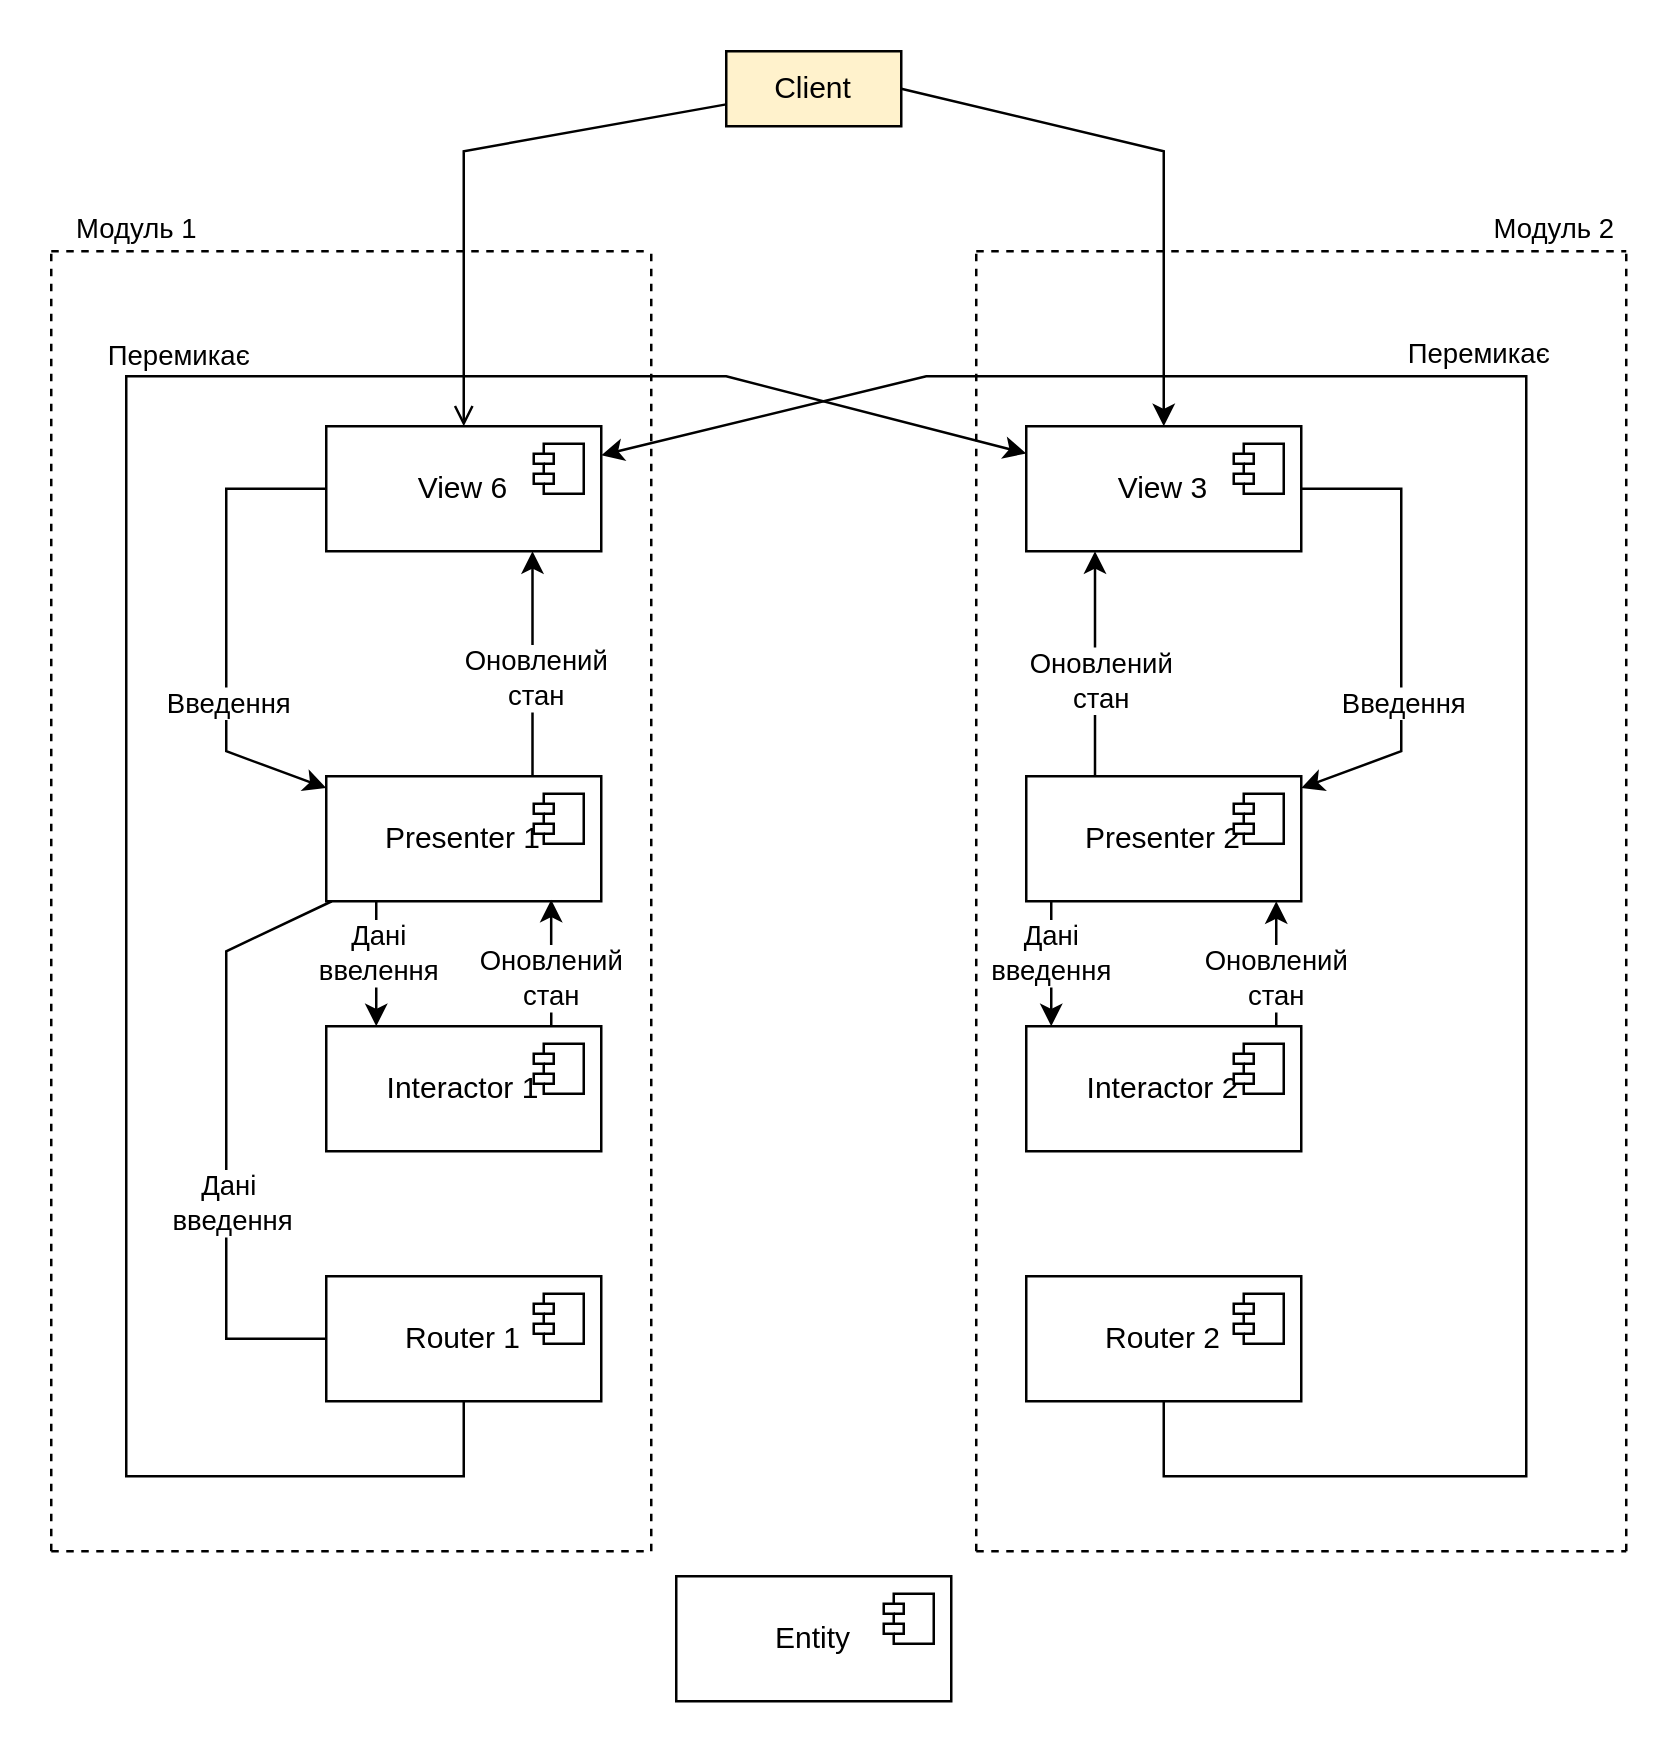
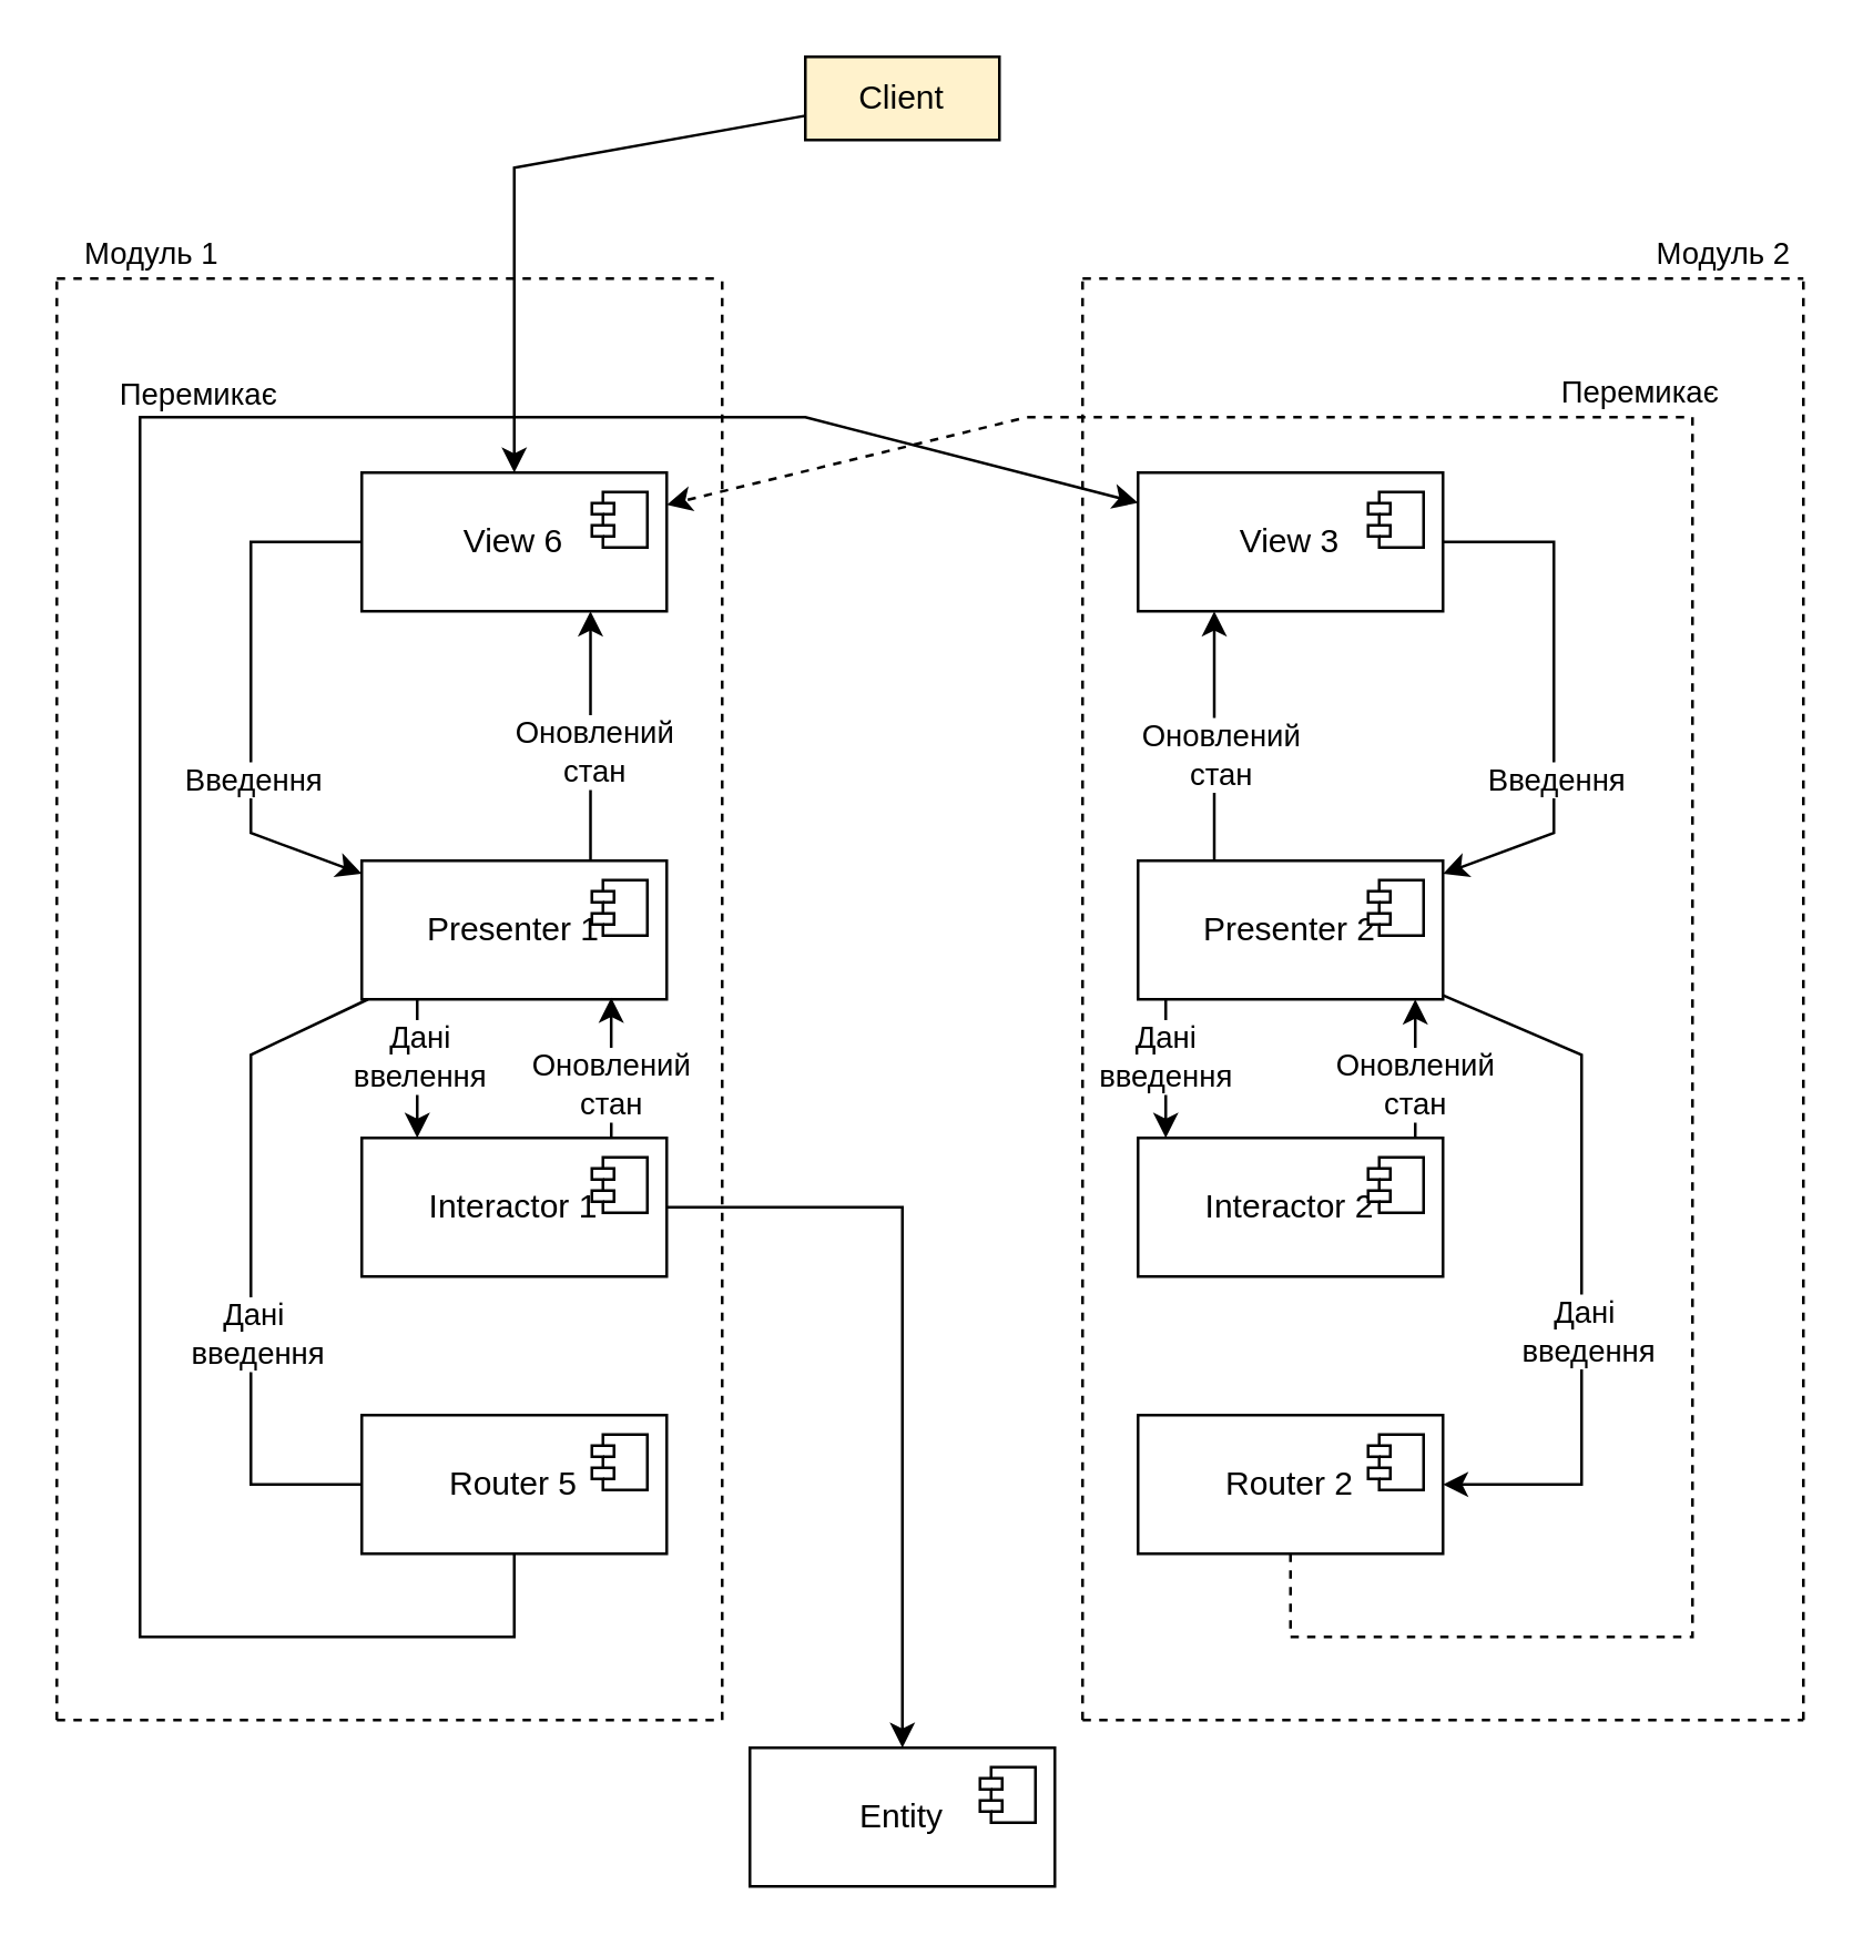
- <mxCell id="52" value="" style="endArrow=classic;html=1;rounded=0;exitX=1;exitY=0.5;exitDx=0;exitDy=0;" edge="1" parent="1" source="6" target="13"><mxGeometry width="50" height="50" relative="1" as="geometry"><mxPoint x="420" y="80" as="sourcePoint" /><mxPoint x="470" y="30" as="targetPoint" /><Array as="points"><mxPoint x="465" y="60" /></Array></mxGeometry></mxCell>
- <mxCell id="21" value="" style="endArrow=open;html=1;rounded=0;" edge="1" parent="1" source="6" target="4"><mxGeometry width="50" height="50" relative="1" as="geometry"><mxPoint x="50" y="140" as="sourcePoint" /><mxPoint x="325" y="80" as="targetPoint" /><Array as="points"><mxPoint x="185" y="60" /></Array></mxGeometry></mxCell>
+ <mxCell id="21" value="" style="endArrow=classic;html=1;rounded=0;" edge="1" parent="1" source="6" target="4"><mxGeometry width="50" height="50" relative="1" as="geometry"><mxPoint x="50" y="140" as="sourcePoint" /><mxPoint x="325" y="80" as="targetPoint" /><Array as="points"><mxPoint x="185" y="60" /></Array></mxGeometry></mxCell>
- <mxCell id="38" value="" style="endArrow=classic;html=1;rounded=0;" edge="1" parent="1" source="19" target="4"><mxGeometry width="50" height="50" relative="1" as="geometry"><mxPoint x="340" y="510" as="sourcePoint" /><mxPoint x="370" y="107.368" as="targetPoint" /><Array as="points"><mxPoint x="465" y="590" /><mxPoint x="610" y="590" /><mxPoint x="610" y="150" /><mxPoint x="370" y="150" /></Array></mxGeometry></mxCell>
+ <mxCell id="38" value="" style="endArrow=classic;html=1;rounded=0;dashed=1;" edge="1" parent="1" source="19" target="4"><mxGeometry width="50" height="50" relative="1" as="geometry"><mxPoint x="340" y="510" as="sourcePoint" /><mxPoint x="370" y="107.368" as="targetPoint" /><Array as="points"><mxPoint x="465" y="590" /><mxPoint x="610" y="590" /><mxPoint x="610" y="150" /><mxPoint x="370" y="150" /></Array></mxGeometry></mxCell>
+ <mxCell id="36" value="" style="endArrow=classic;html=1;rounded=0;" edge="1" parent="1" source="17" target="19"><mxGeometry width="50" height="50" relative="1" as="geometry"><mxPoint x="620" y="480" as="sourcePoint" /><mxPoint x="670" y="430" as="targetPoint" /><Array as="points"><mxPoint x="570" y="380" /><mxPoint x="570" y="535" /></Array></mxGeometry></mxCell>
+ <mxCell id="37" value="Дані&lt;br&gt;&amp;nbsp;введення" style="edgeLabel;html=1;align=center;verticalAlign=middle;resizable=0;points=[];" vertex="1" connectable="0" parent="36"><mxGeometry x="0.443" y="3" relative="1" as="geometry"><mxPoint x="-3" y="-33" as="offset" /></mxGeometry></mxCell>
+ <mxCell id="53" value="" style="endArrow=classic;html=1;rounded=0;" edge="1" parent="1" source="7" target="2"><mxGeometry width="50" height="50" relative="1" as="geometry"><mxPoint x="290" y="490" as="sourcePoint" /><mxPoint x="340" y="440" as="targetPoint" /><Array as="points"><mxPoint x="325" y="435" /></Array></mxGeometry></mxCell>
- <mxCell id="11" value="Router 1" style="html=1;dropTarget=0;whiteSpace=wrap;" vertex="1" parent="1"><mxGeometry x="130" y="510" width="110" height="50" as="geometry" /></mxCell>
+ <mxCell id="11" value="Router 5" style="html=1;dropTarget=0;whiteSpace=wrap;" vertex="1" parent="1"><mxGeometry x="130" y="510" width="110" height="50" as="geometry" /></mxCell>
